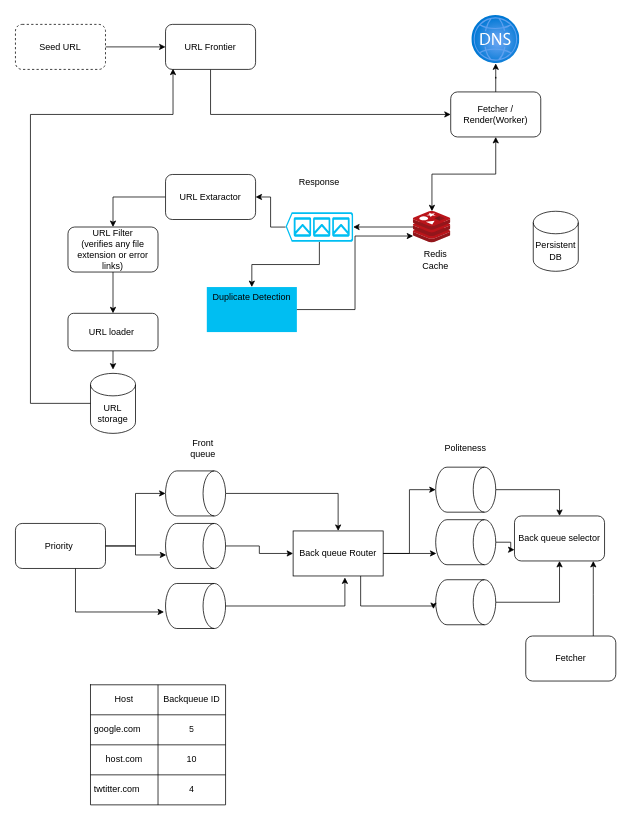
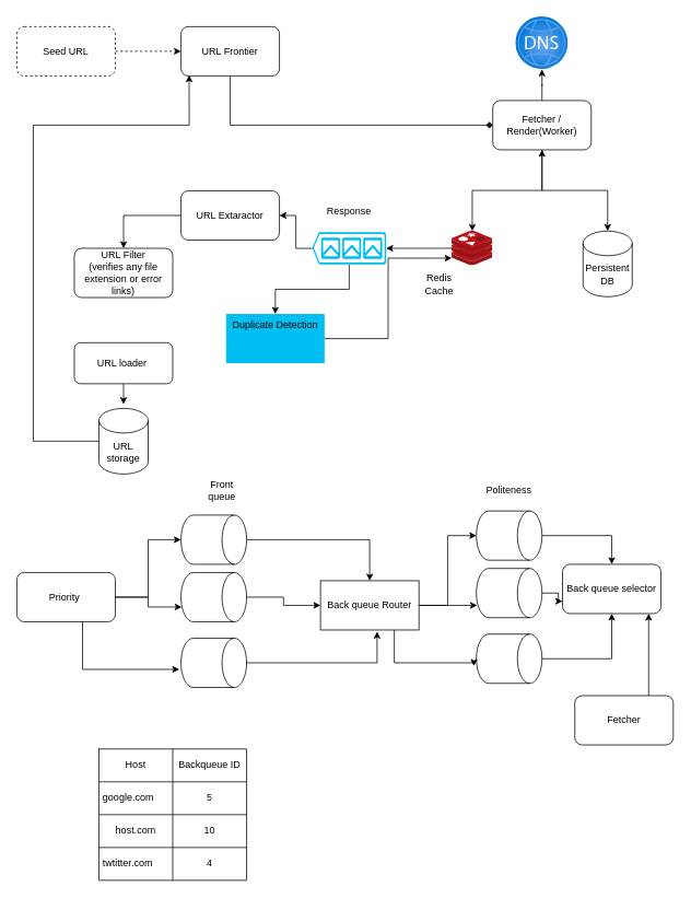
- <mxCell id="2" value="" style="edgeStyle=orthogonalEdgeStyle;rounded=0;orthogonalLoop=1;jettySize=auto;html=1;" edge="1" parent="1" source="3" target="5"><mxGeometry relative="1" as="geometry" /></mxCell>
+ <mxCell id="2" value="" style="edgeStyle=orthogonalEdgeStyle;rounded=0;orthogonalLoop=1;jettySize=auto;html=1;dashed=1;" edge="1" parent="1" source="3" target="5"><mxGeometry relative="1" as="geometry" /></mxCell>
- <mxCell id="4" value="" style="edgeStyle=orthogonalEdgeStyle;rounded=0;orthogonalLoop=1;jettySize=auto;html=1;" edge="1" parent="1" source="5" target="9"><mxGeometry relative="1" as="geometry"><Array as="points"><mxPoint x="280" y="152" /></Array></mxGeometry></mxCell>
+ <mxCell id="4" value="" style="edgeStyle=orthogonalEdgeStyle;rounded=0;orthogonalLoop=1;jettySize=auto;html=1;endArrow=diamond;" edge="1" parent="1" source="5" target="9"><mxGeometry relative="1" as="geometry"><Array as="points"><mxPoint x="280" y="152" /></Array></mxGeometry></mxCell>
- <mxCell id="18" value="Response" style="text;html=1;strokeColor=none;fillColor=none;align=center;verticalAlign=middle;whiteSpace=wrap;rounded=0;" vertex="1" parent="1"><mxGeometry x="395" y="227" width="60" height="30" as="geometry" /></mxCell>
+ <mxCell id="18" value="Response" style="text;html=1;strokeColor=none;fillColor=none;align=center;verticalAlign=middle;whiteSpace=wrap;rounded=0;" vertex="1" parent="1"><mxGeometry x="395" y="242" width="60" height="30" as="geometry" /></mxCell>
+ <mxCell id="6" style="edgeStyle=orthogonalEdgeStyle;rounded=0;orthogonalLoop=1;jettySize=auto;html=1;" edge="1" parent="1" source="9" target="10"><mxGeometry relative="1" as="geometry" /></mxCell>
- <mxCell id="12" value="Redis Cache" style="text;html=1;strokeColor=none;fillColor=none;align=center;verticalAlign=middle;whiteSpace=wrap;rounded=0;" vertex="1" parent="1"><mxGeometry x="550" y="331" width="60" height="30" as="geometry" /></mxCell>
+ <mxCell id="12" value="Redis Cache" style="text;html=1;strokeColor=none;fillColor=none;align=center;verticalAlign=middle;whiteSpace=wrap;rounded=0;" vertex="1" parent="1"><mxGeometry x="505" y="331" width="60" height="30" as="geometry" /></mxCell>
- <mxCell id="23" style="edgeStyle=orthogonalEdgeStyle;rounded=0;orthogonalLoop=1;jettySize=auto;html=1;" edge="1" parent="1" source="24" target="26"><mxGeometry relative="1" as="geometry"><mxPoint x="150" y="432" as="targetPoint" /></mxGeometry></mxCell>
